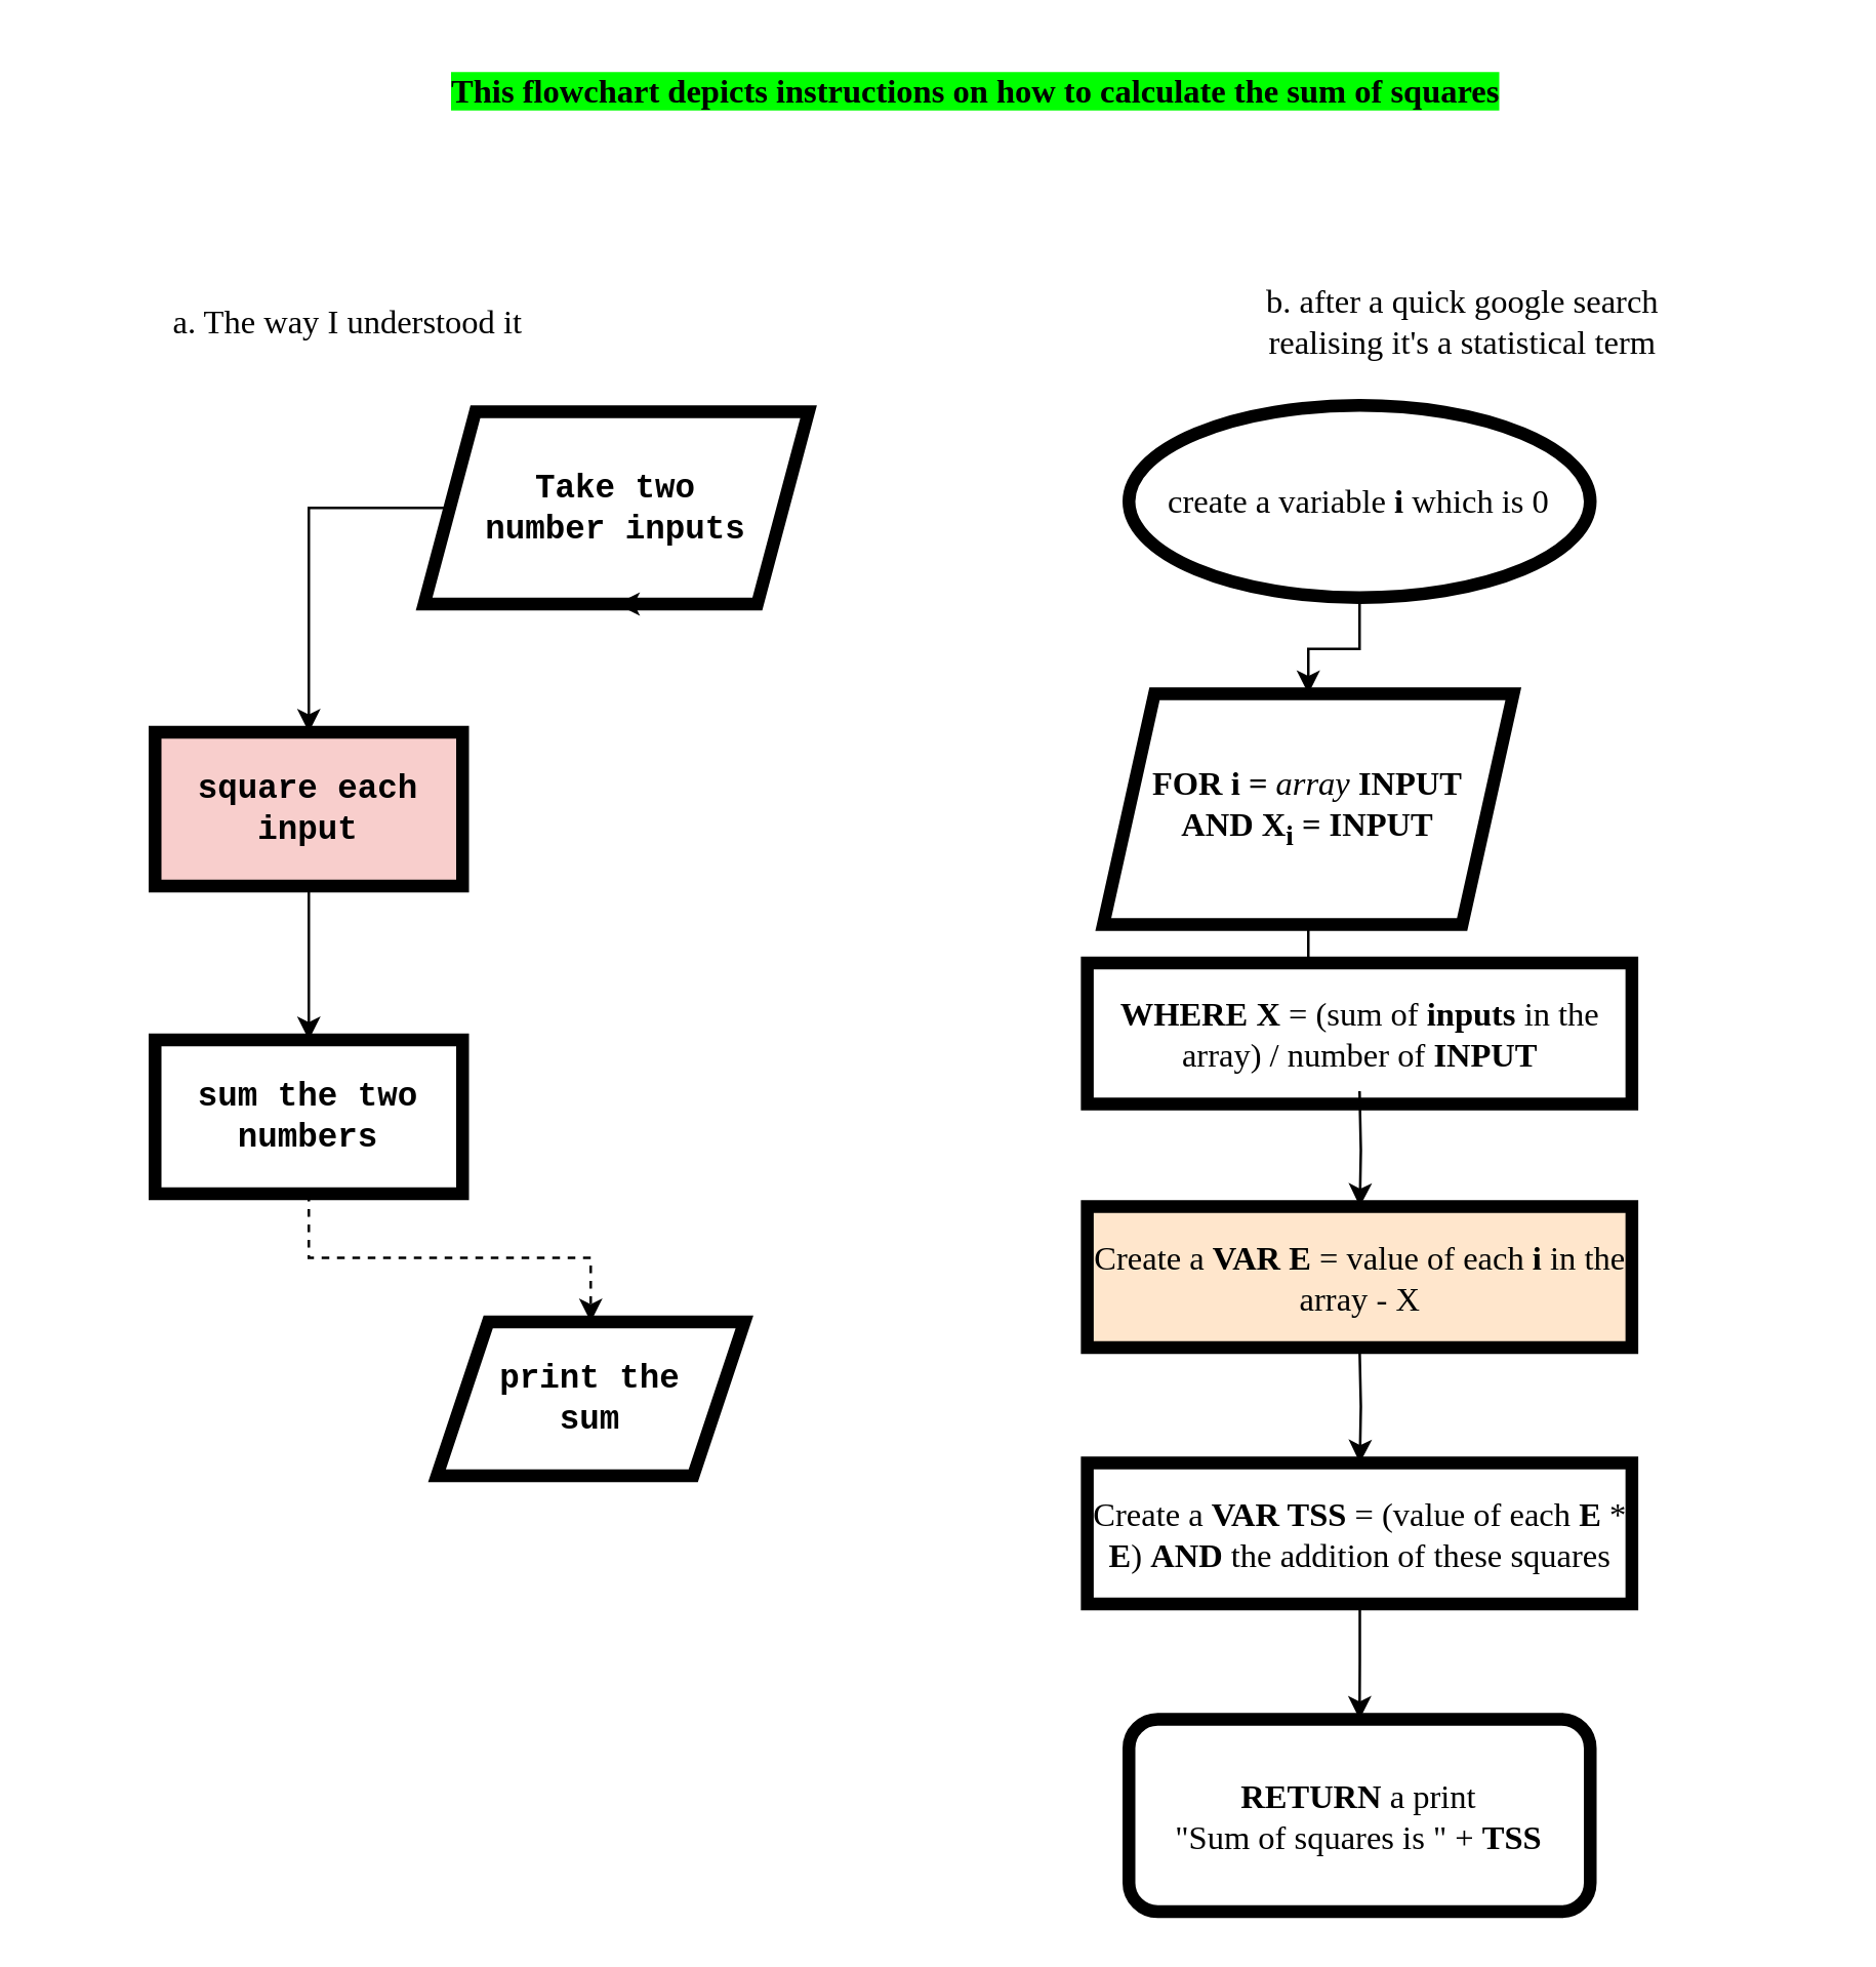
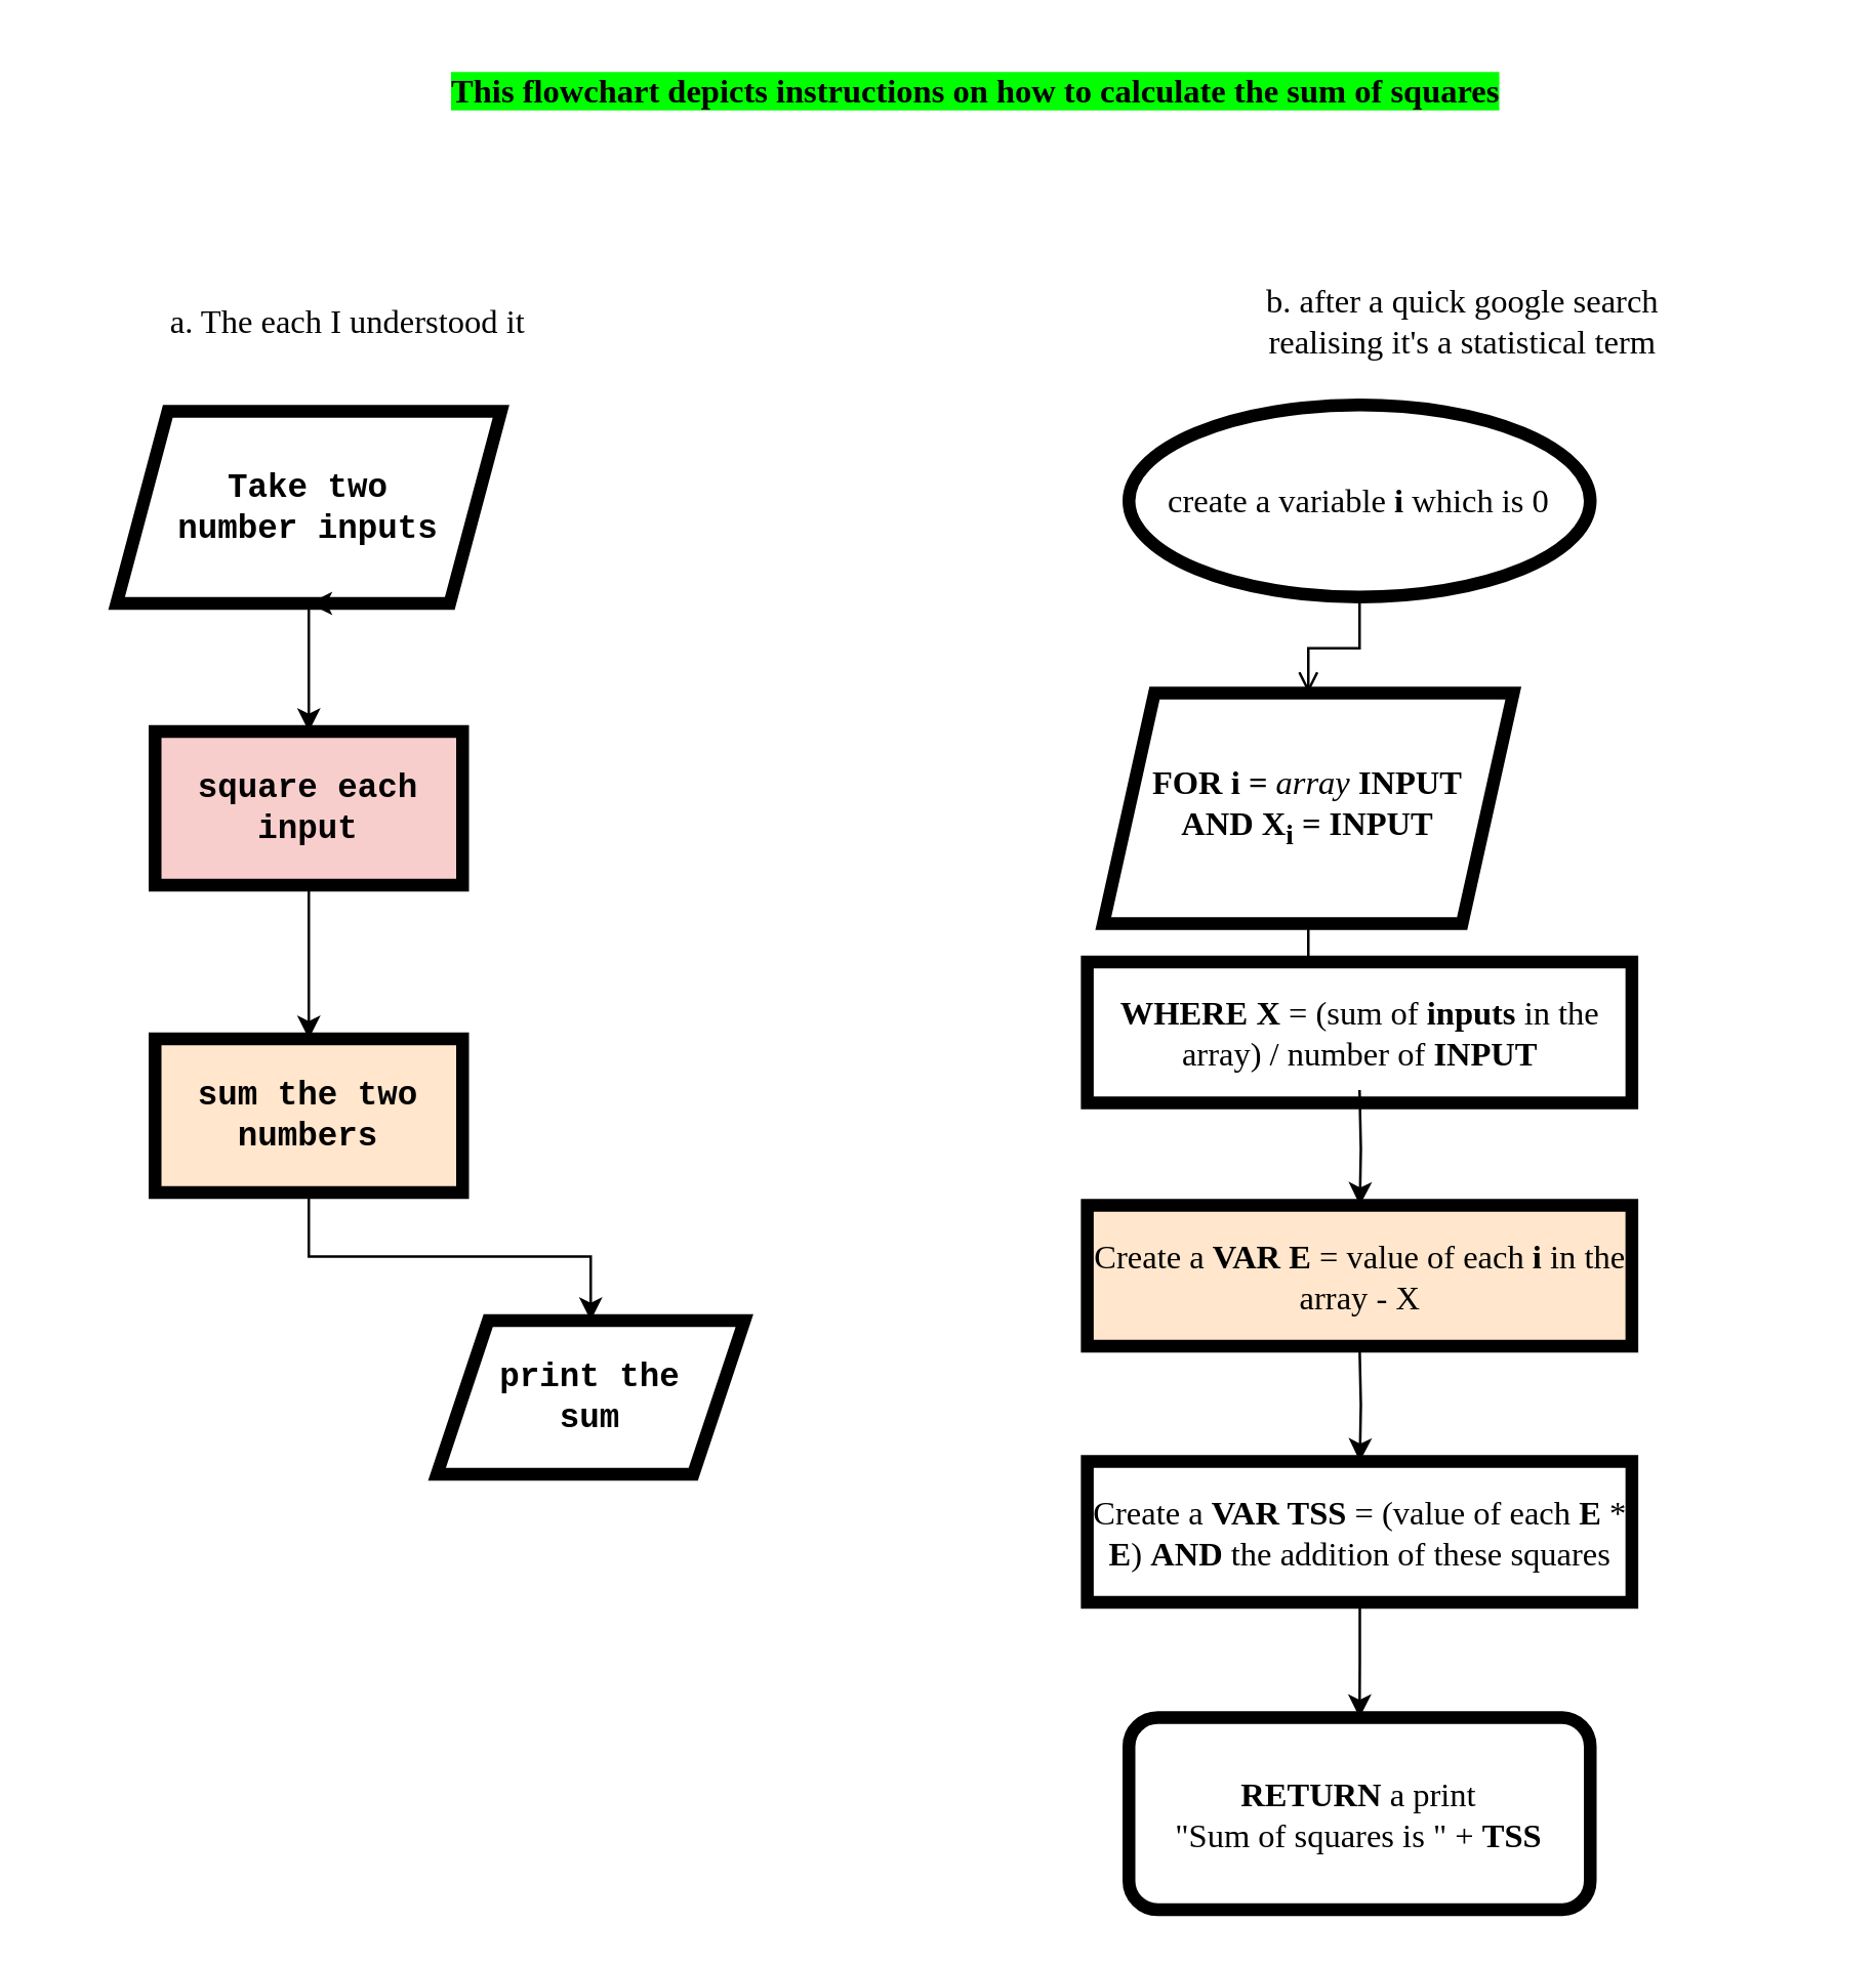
- <mxCell id="11" value="a. The way I understood it" style="text;html=1;align=center;verticalAlign=middle;resizable=0;points=[];autosize=1;strokeColor=none;fillColor=none;fontSize=13;fontFamily=Lucida Console;" vertex="1" parent="1"><mxGeometry x="20" y="110" width="230" height="30" as="geometry" /></mxCell>
+ <mxCell id="11" value="a. The each I understood it" style="text;html=1;align=center;verticalAlign=middle;resizable=0;points=[];autosize=1;strokeColor=none;fillColor=none;fontSize=13;fontFamily=Lucida Console;" vertex="1" parent="1"><mxGeometry x="20" y="110" width="230" height="30" as="geometry" /></mxCell>
- <mxCell id="4" value="&lt;font style=&quot;font-size: 13px;&quot; face=&quot;Courier New&quot;&gt;&lt;b&gt;Take two&lt;br&gt;number inputs&lt;/b&gt;&lt;/font&gt;" style="shape=parallelogram;perimeter=parallelogramPerimeter;whiteSpace=wrap;html=1;fixedSize=1;strokeColor=default;strokeWidth=5;" vertex="1" parent="1"><mxGeometry x="165" y="160" width="150" height="75" as="geometry" /></mxCell>
+ <mxCell id="4" value="&lt;font style=&quot;font-size: 13px;&quot; face=&quot;Courier New&quot;&gt;&lt;b&gt;Take two&lt;br&gt;number inputs&lt;/b&gt;&lt;/font&gt;" style="shape=parallelogram;perimeter=parallelogramPerimeter;whiteSpace=wrap;html=1;fixedSize=1;strokeColor=default;strokeWidth=5;" vertex="1" parent="1"><mxGeometry x="45" y="160" width="150" height="75" as="geometry" /></mxCell>
- <mxCell id="13" value="" style="edgeStyle=orthogonalEdgeStyle;rounded=0;orthogonalLoop=1;jettySize=auto;html=1;fontFamily=Lucida Console;fontSize=13;" edge="1" parent="1" source="14" target="16"><mxGeometry relative="1" as="geometry" /></mxCell>
+ <mxCell id="13" value="" style="edgeStyle=orthogonalEdgeStyle;rounded=0;orthogonalLoop=1;jettySize=auto;html=1;fontFamily=Lucida Console;fontSize=13;endArrow=open;" edge="1" parent="1" source="14" target="16"><mxGeometry relative="1" as="geometry" /></mxCell>
- <mxCell id="8" value="&lt;b&gt;sum the two numbers&lt;/b&gt;" style="rounded=0;whiteSpace=wrap;html=1;strokeColor=default;strokeWidth=5;fontFamily=Courier New;fontSize=13;" vertex="1" parent="1"><mxGeometry x="60" y="405" width="120" height="60" as="geometry" /></mxCell>
+ <mxCell id="8" value="&lt;b&gt;sum the two numbers&lt;/b&gt;" style="rounded=0;whiteSpace=wrap;html=1;strokeColor=default;strokeWidth=5;fontFamily=Courier New;fontSize=13;fillColor=#ffe6cc;" vertex="1" parent="1"><mxGeometry x="60" y="405" width="120" height="60" as="geometry" /></mxCell>
- <mxCell id="7" value="" style="edgeStyle=orthogonalEdgeStyle;rounded=0;orthogonalLoop=1;jettySize=auto;html=1;fontFamily=Courier New;fontSize=13;dashed=1;" edge="1" parent="1" source="8" target="9"><mxGeometry relative="1" as="geometry" /></mxCell>
+ <mxCell id="7" value="" style="edgeStyle=orthogonalEdgeStyle;rounded=0;orthogonalLoop=1;jettySize=auto;html=1;fontFamily=Courier New;fontSize=13;" edge="1" parent="1" source="8" target="9"><mxGeometry relative="1" as="geometry" /></mxCell>
